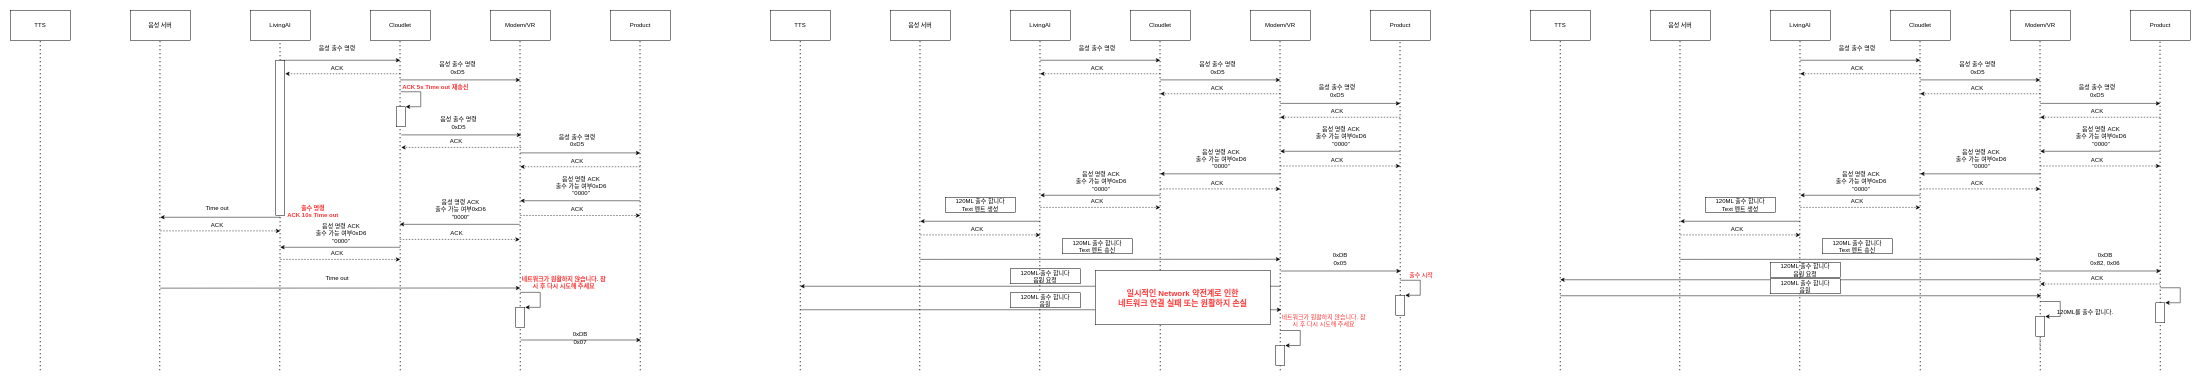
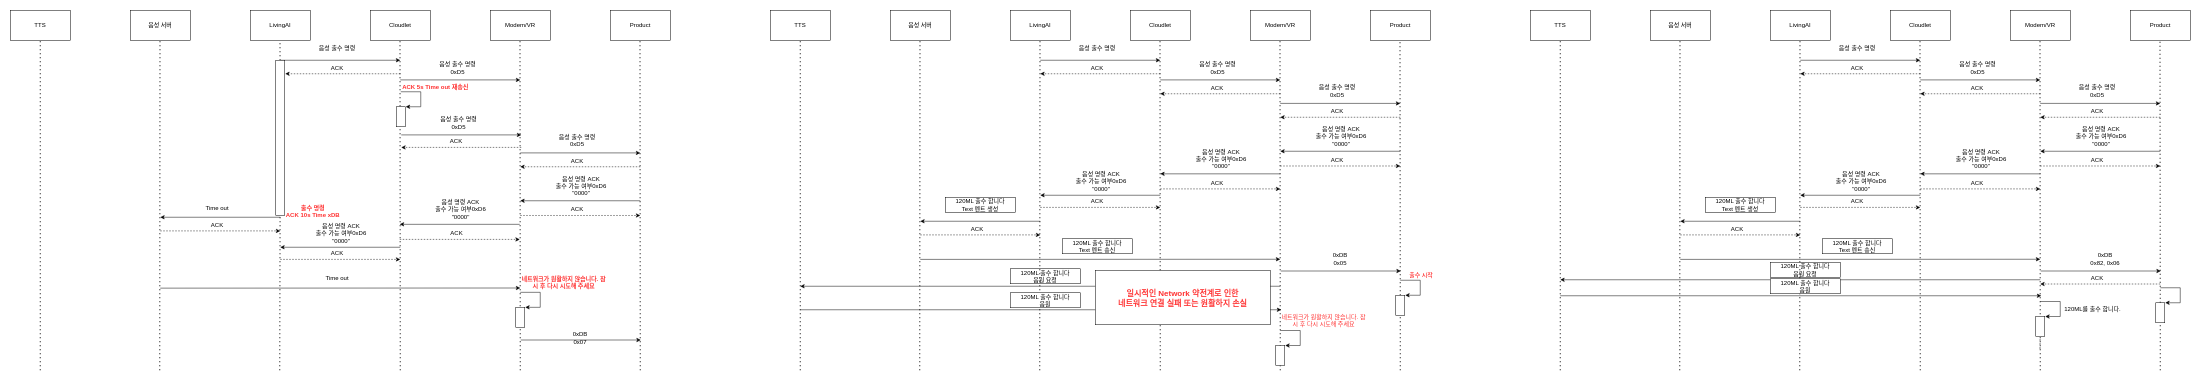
- <mxCell id="110" value="&lt;b&gt;&lt;font color=&quot;#ff3333&quot;&gt;출수 명령&lt;br&gt;ACK 10s Time out&lt;/font&gt;&lt;/b&gt;" style="text;html=1;strokeColor=none;fillColor=none;align=center;verticalAlign=middle;whiteSpace=wrap;rounded=0;" parent="1" vertex="1"><mxGeometry x="551" y="407" width="149" height="30" as="geometry" /></mxCell>
+ <mxCell id="110" value="&lt;b&gt;&lt;font color=&quot;#ff3333&quot;&gt;출수 명령&lt;br&gt;ACK 10s Time xDB&lt;/font&gt;&lt;/b&gt;" style="text;html=1;strokeColor=none;fillColor=none;align=center;verticalAlign=middle;whiteSpace=wrap;rounded=0;" parent="1" vertex="1"><mxGeometry x="551" y="407" width="149" height="30" as="geometry" /></mxCell>
- <mxCell id="169" value="120ML를 출수 합니다." style="text;html=1;strokeColor=none;fillColor=none;align=center;verticalAlign=middle;whiteSpace=wrap;rounded=0;" vertex="1" parent="1"><mxGeometry x="4100" y="607.5" width="140" height="30" as="geometry" /></mxCell>
+ <mxCell id="169" value="120ML를 출수 합니다." style="text;html=1;strokeColor=none;fillColor=none;align=center;verticalAlign=middle;whiteSpace=wrap;rounded=0;" vertex="1" parent="1"><mxGeometry x="4115" y="602.5" width="140" height="30" as="geometry" /></mxCell>
